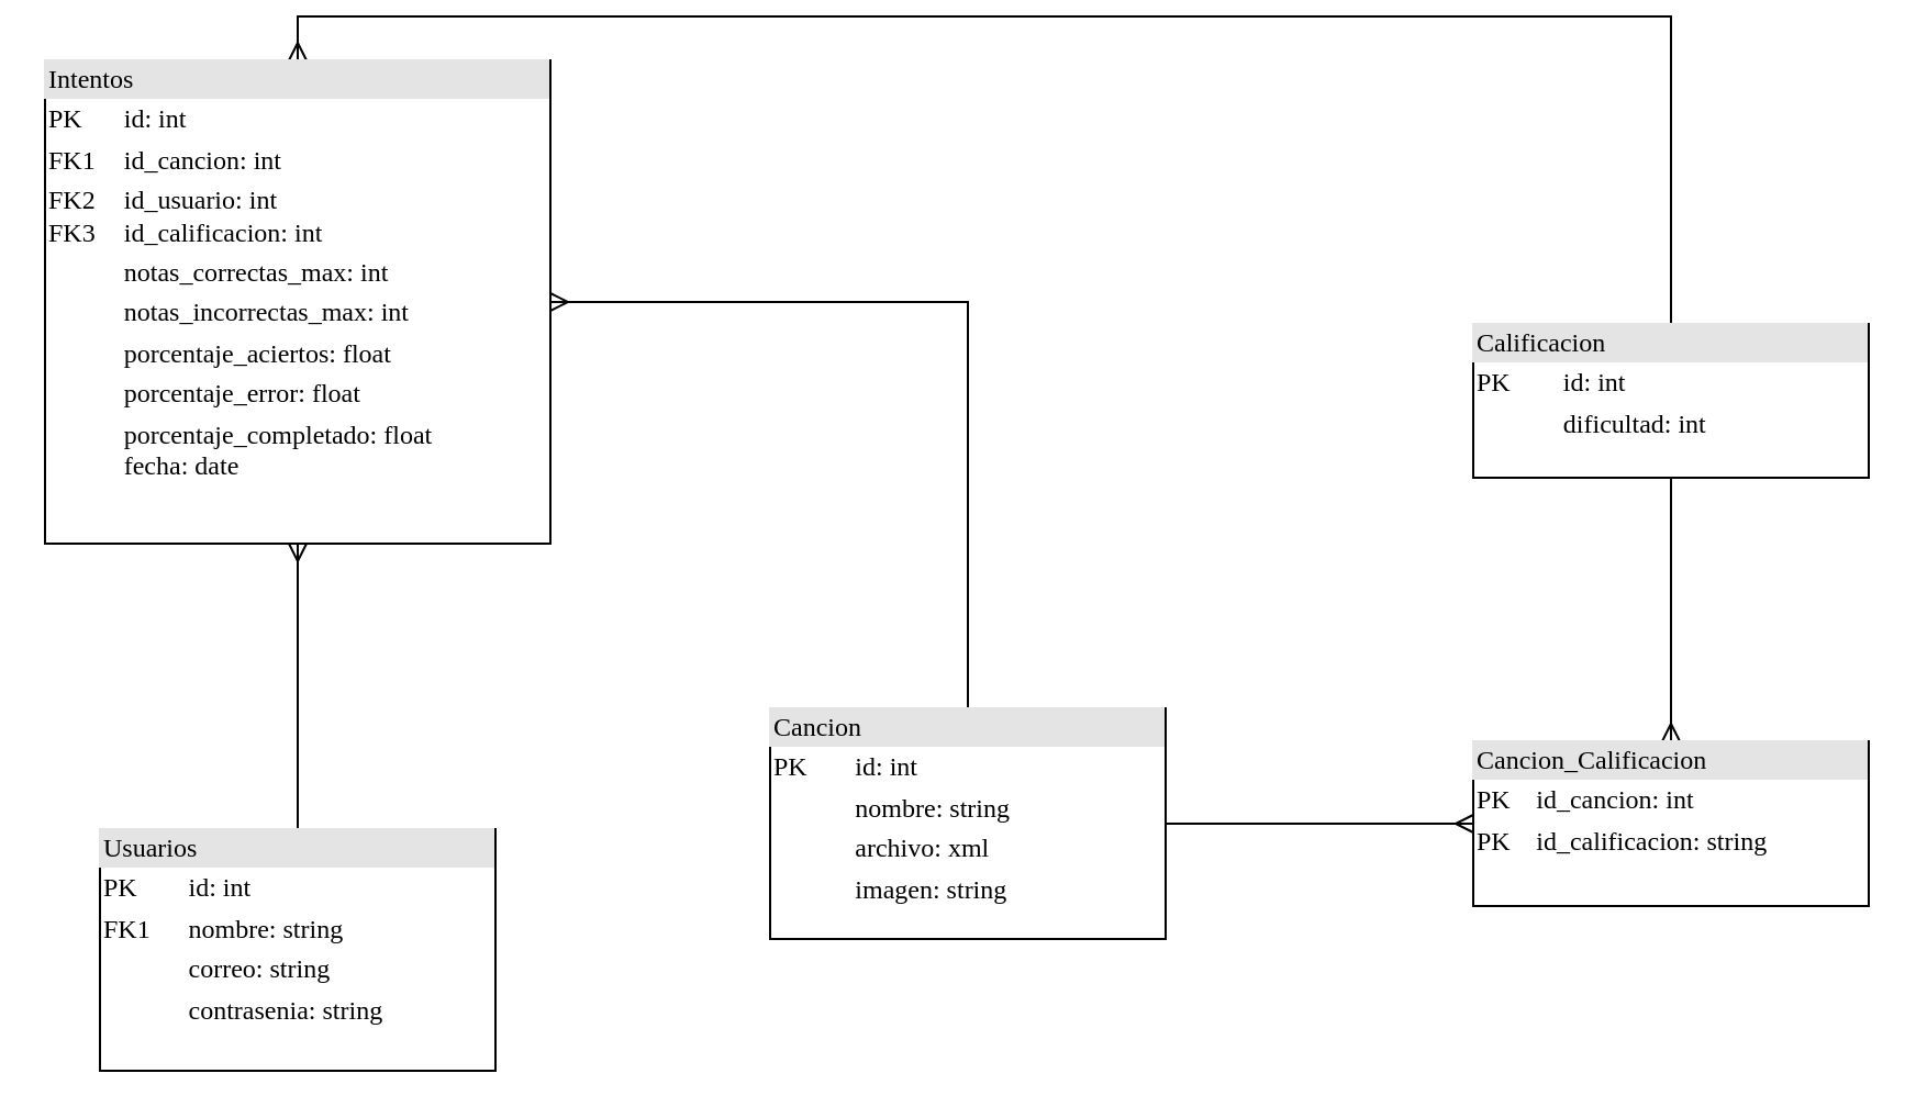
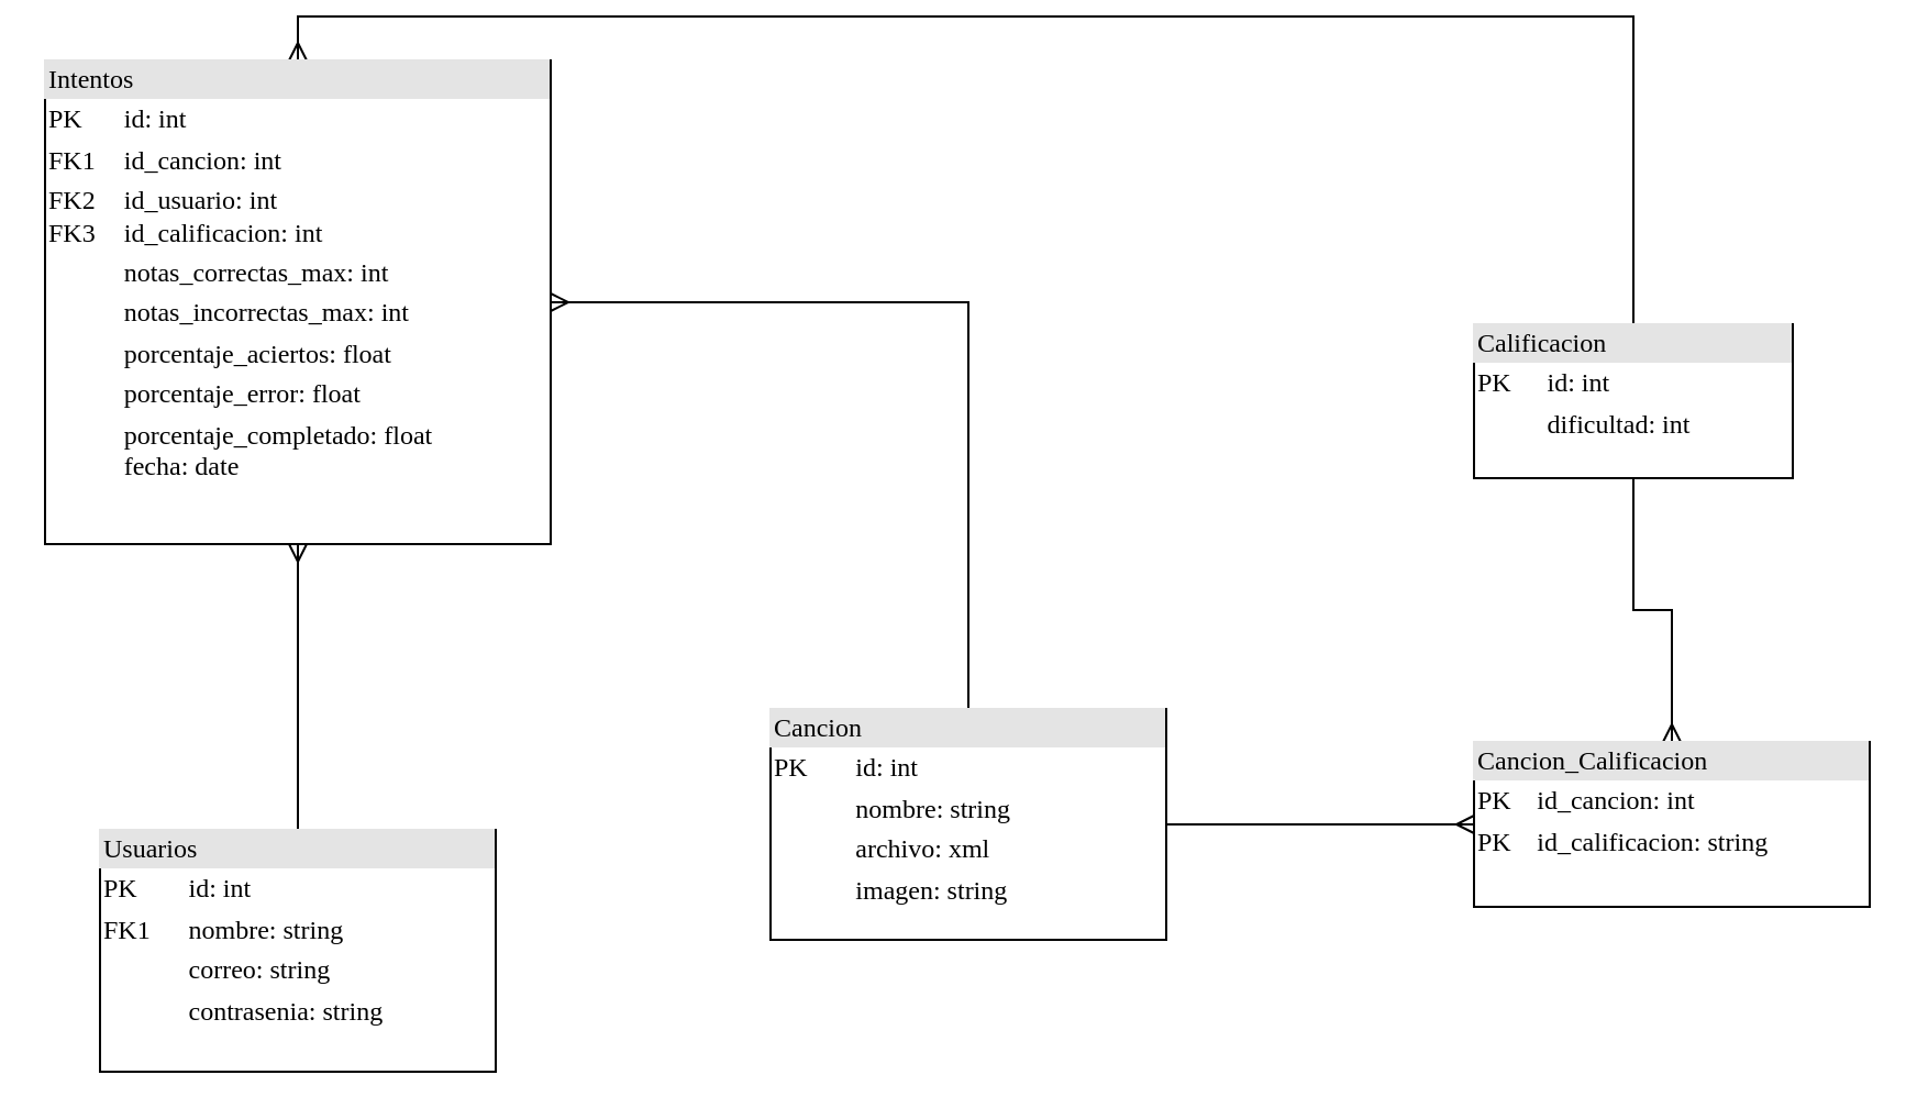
- <mxCell id="11" value="&lt;div style=&quot;box-sizing: border-box; width: 100%; background: rgb(228, 228, 228); padding: 2px;&quot;&gt;Calificacion&lt;/div&gt;&lt;table style=&quot;width: 100% ; font-size: 1em&quot; cellpadding=&quot;2&quot; cellspacing=&quot;0&quot;&gt;&lt;tbody&gt;&lt;tr&gt;&lt;td&gt;PK&lt;/td&gt;&lt;td&gt;id: int&lt;/td&gt;&lt;/tr&gt;&lt;tr&gt;&lt;td&gt;&lt;/td&gt;&lt;td&gt;dificultad: int&lt;/td&gt;&lt;/tr&gt;&lt;tr&gt;&lt;td&gt;&lt;br&gt;&lt;/td&gt;&lt;td&gt;&lt;br&gt;&lt;/td&gt;&lt;/tr&gt;&lt;tr&gt;&lt;td&gt;&lt;/td&gt;&lt;td&gt;&lt;br&gt;&lt;/td&gt;&lt;/tr&gt;&lt;/tbody&gt;&lt;/table&gt;" style="verticalAlign=top;align=left;overflow=fill;html=1;rounded=0;shadow=0;comic=0;labelBackgroundColor=none;strokeWidth=1;fontFamily=Verdana;fontSize=12" vertex="1" parent="1"><mxGeometry x="670" y="140" width="180" height="70" as="geometry" /></mxCell>
+ <mxCell id="11" value="&lt;div style=&quot;box-sizing: border-box; width: 100%; background: rgb(228, 228, 228); padding: 2px;&quot;&gt;Calificacion&lt;/div&gt;&lt;table style=&quot;width: 100% ; font-size: 1em&quot; cellpadding=&quot;2&quot; cellspacing=&quot;0&quot;&gt;&lt;tbody&gt;&lt;tr&gt;&lt;td&gt;PK&lt;/td&gt;&lt;td&gt;id: int&lt;/td&gt;&lt;/tr&gt;&lt;tr&gt;&lt;td&gt;&lt;/td&gt;&lt;td&gt;dificultad: int&lt;/td&gt;&lt;/tr&gt;&lt;tr&gt;&lt;td&gt;&lt;br&gt;&lt;/td&gt;&lt;td&gt;&lt;br&gt;&lt;/td&gt;&lt;/tr&gt;&lt;tr&gt;&lt;td&gt;&lt;/td&gt;&lt;td&gt;&lt;br&gt;&lt;/td&gt;&lt;/tr&gt;&lt;/tbody&gt;&lt;/table&gt;" style="verticalAlign=top;align=left;overflow=fill;html=1;rounded=0;shadow=0;comic=0;labelBackgroundColor=none;strokeWidth=1;fontFamily=Verdana;fontSize=12" vertex="1" parent="1"><mxGeometry x="670" y="140" width="145" height="70" as="geometry" /></mxCell>
